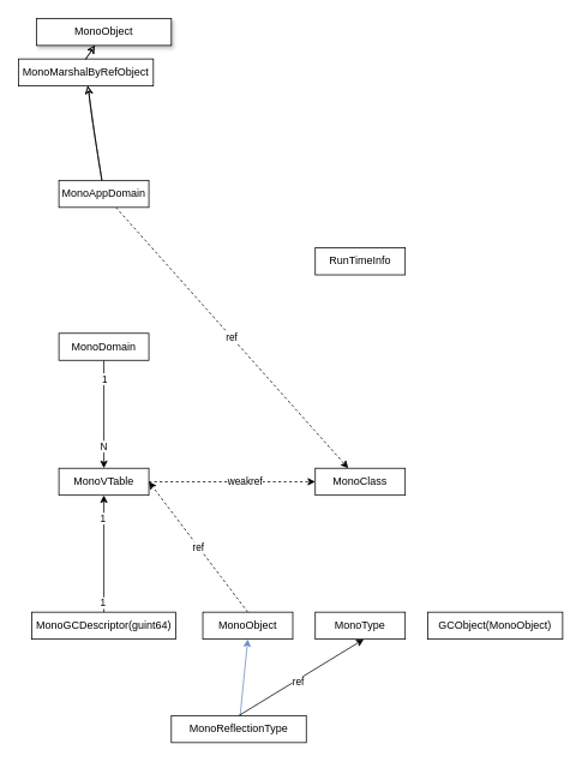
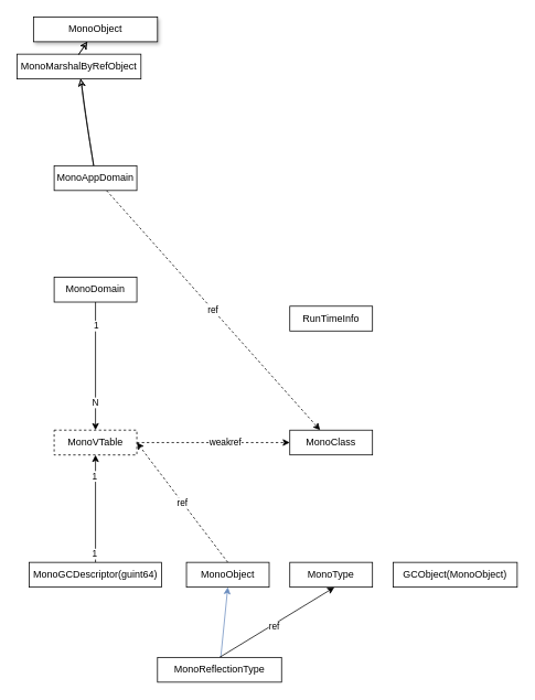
- <mxCell id="9" value="RunTimeInfo" style="whiteSpace=wrap;html=1;" parent="1" vertex="1"><mxGeometry x="350" y="275" width="100" height="30" as="geometry" /></mxCell>
+ <mxCell id="9" value="RunTimeInfo" style="whiteSpace=wrap;html=1;" parent="1" vertex="1"><mxGeometry x="350" y="370" width="100" height="30" as="geometry" /></mxCell>
- <mxCell id="5" value="MonoDomain" style="whiteSpace=wrap;html=1;" parent="1" vertex="1"><mxGeometry x="65" y="370" width="100" height="30" as="geometry" /></mxCell>
+ <mxCell id="5" value="MonoDomain" style="whiteSpace=wrap;html=1;" parent="1" vertex="1"><mxGeometry x="65" y="335" width="100" height="30" as="geometry" /></mxCell>
- <mxCell id="20" value="&lt;span style=&quot;text-align: left;&quot;&gt;MonoVTable&lt;/span&gt;" style="whiteSpace=wrap;html=1;" parent="1" vertex="1"><mxGeometry x="65" y="520" width="100" height="30" as="geometry" /></mxCell>
+ <mxCell id="20" value="&lt;span style=&quot;text-align: left;&quot;&gt;MonoVTable&lt;/span&gt;" style="whiteSpace=wrap;html=1;dashed=1;" parent="1" vertex="1"><mxGeometry x="65" y="520" width="100" height="30" as="geometry" /></mxCell>
